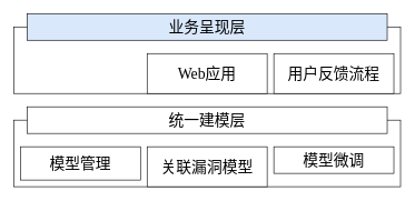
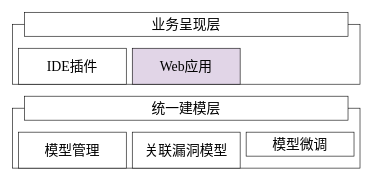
- <mxCell id="4" value="业务呈现层" style="rounded=0;whiteSpace=wrap;html=1;fontSize=23;fontFamily=宋体;fillColor=#dae8fc;" parent="2" vertex="1"><mxGeometry x="20" width="540" height="40" as="geometry" /></mxCell>
+ <mxCell id="4" value="业务呈现层" style="rounded=0;whiteSpace=wrap;html=1;fontSize=23;fontFamily=宋体;" parent="2" vertex="1"><mxGeometry x="20" width="540" height="40" as="geometry" /></mxCell>
+ <mxCell id="5" value="IDE&lt;font face=&quot;宋体&quot;&gt;插件&lt;/font&gt;" style="rounded=0;whiteSpace=wrap;html=1;fontSize=23;fontFamily=Times New Roman;" parent="2" vertex="1"><mxGeometry x="10" y="60" width="180" height="60" as="geometry" /></mxCell>
- <mxCell id="6" value="&lt;font face=&quot;Times New Roman&quot;&gt;Web&lt;/font&gt;应用" style="rounded=0;whiteSpace=wrap;html=1;fontSize=23;fontFamily=宋体;" parent="2" vertex="1"><mxGeometry x="200" y="60" width="180" height="60" as="geometry" /></mxCell>
+ <mxCell id="6" value="&lt;font face=&quot;Times New Roman&quot;&gt;Web&lt;/font&gt;应用" style="rounded=0;whiteSpace=wrap;html=1;fontSize=23;fontFamily=宋体;fillColor=#e1d5e7;" parent="2" vertex="1"><mxGeometry x="200" y="60" width="180" height="60" as="geometry" /></mxCell>
- <mxCell id="7" value="用户反馈流程" style="rounded=0;whiteSpace=wrap;html=1;fontSize=23;fontFamily=宋体;" parent="2" vertex="1"><mxGeometry x="390" y="60" width="180" height="60" as="geometry" /></mxCell>
- <mxCell id="11" value="模型管理" style="rounded=0;whiteSpace=wrap;html=1;fontSize=23;fontFamily=宋体;" vertex="1" parent="8"><mxGeometry x="10" y="60" width="180" height="50" as="geometry" /></mxCell>
+ <mxCell id="11" value="模型管理" style="rounded=0;whiteSpace=wrap;html=1;fontSize=23;fontFamily=宋体;" vertex="1" parent="8"><mxGeometry x="10" y="60" width="180" height="60" as="geometry" /></mxCell>
